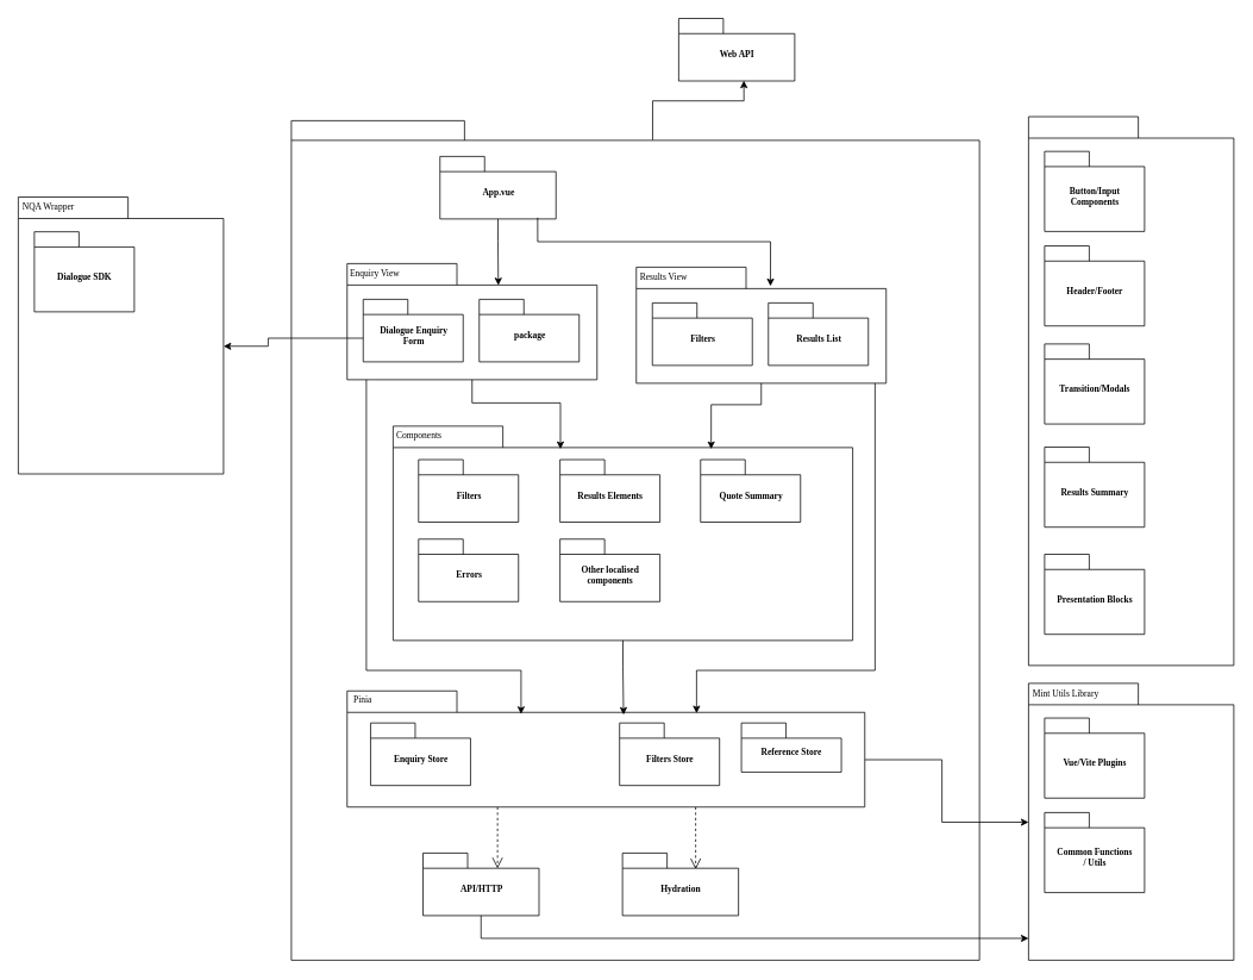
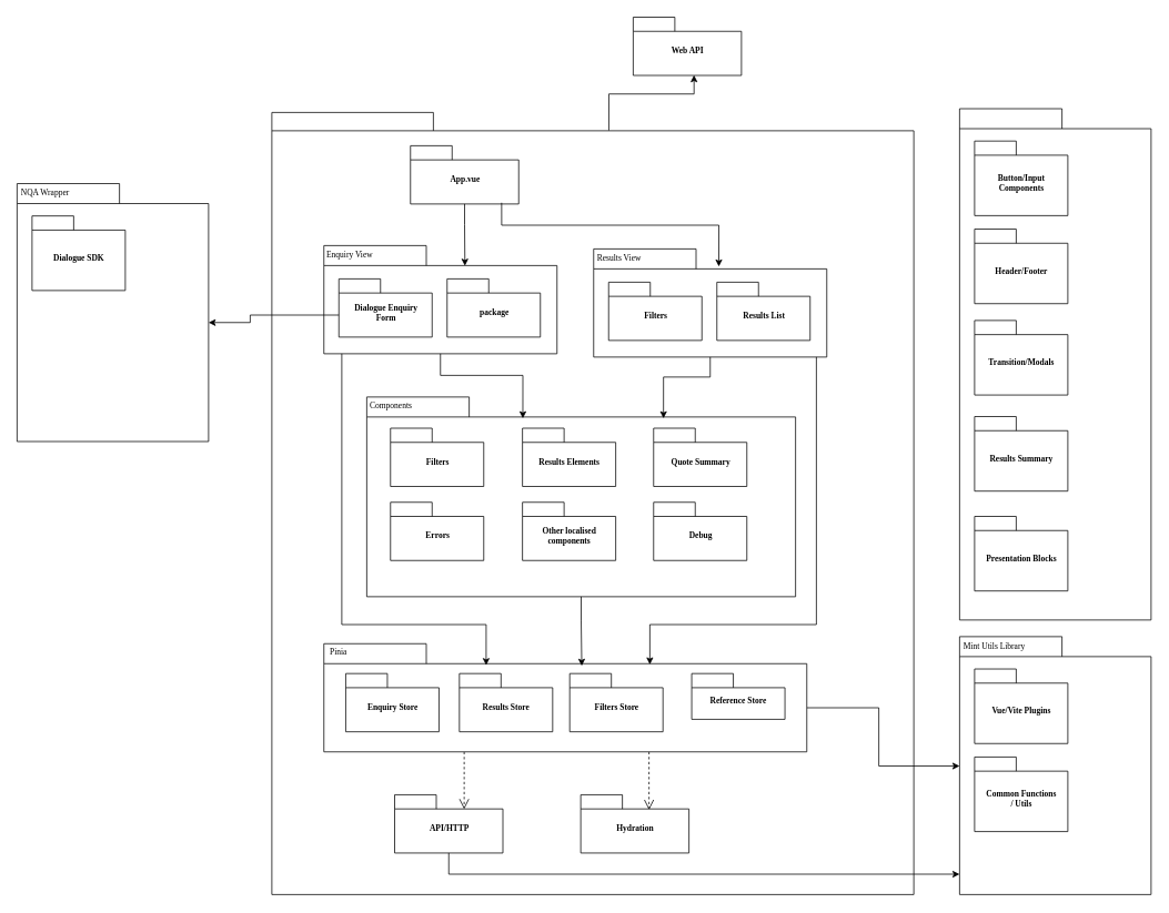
+ <mxCell id="55" value="Debug" style="shape=folder;fontStyle=1;spacingTop=10;tabWidth=50;tabHeight=17;tabPosition=left;html=1;rounded=0;shadow=0;comic=0;labelBackgroundColor=none;strokeColor=#000000;strokeWidth=1;fillColor=#ffffff;fontFamily=Verdana;fontSize=10;fontColor=#000000;align=center;" vertex="1" parent="47"><mxGeometry x="344.5" y="126.5" width="112" height="70" as="geometry" /></mxCell>
+ <mxCell id="37" value="Results Store" style="shape=folder;fontStyle=1;spacingTop=10;tabWidth=50;tabHeight=17;tabPosition=left;html=1;rounded=0;shadow=0;comic=0;labelBackgroundColor=none;strokeWidth=1;fontFamily=Verdana;fontSize=10;align=center;" vertex="1" parent="33"><mxGeometry x="162.75" y="35.89" width="112" height="70" as="geometry" /></mxCell>
- <mxCell id="38" value="Filters Store" style="shape=folder;fontStyle=1;spacingTop=10;tabWidth=50;tabHeight=17;tabPosition=left;html=1;rounded=0;shadow=0;comic=0;labelBackgroundColor=none;strokeWidth=1;fontFamily=Verdana;fontSize=10;align=center;" vertex="1" parent="33"><mxGeometry x="305.25" y="35.89" width="112" height="70" as="geometry" /></mxCell>
+ <mxCell id="38" value="Filters Store" style="shape=folder;fontStyle=1;spacingTop=10;tabWidth=50;tabHeight=17;tabPosition=left;html=1;rounded=0;shadow=0;comic=0;labelBackgroundColor=none;strokeWidth=1;fontFamily=Verdana;fontSize=10;align=center;" vertex="1" parent="33"><mxGeometry x="295.25" y="35.89" width="112" height="70" as="geometry" /></mxCell>
